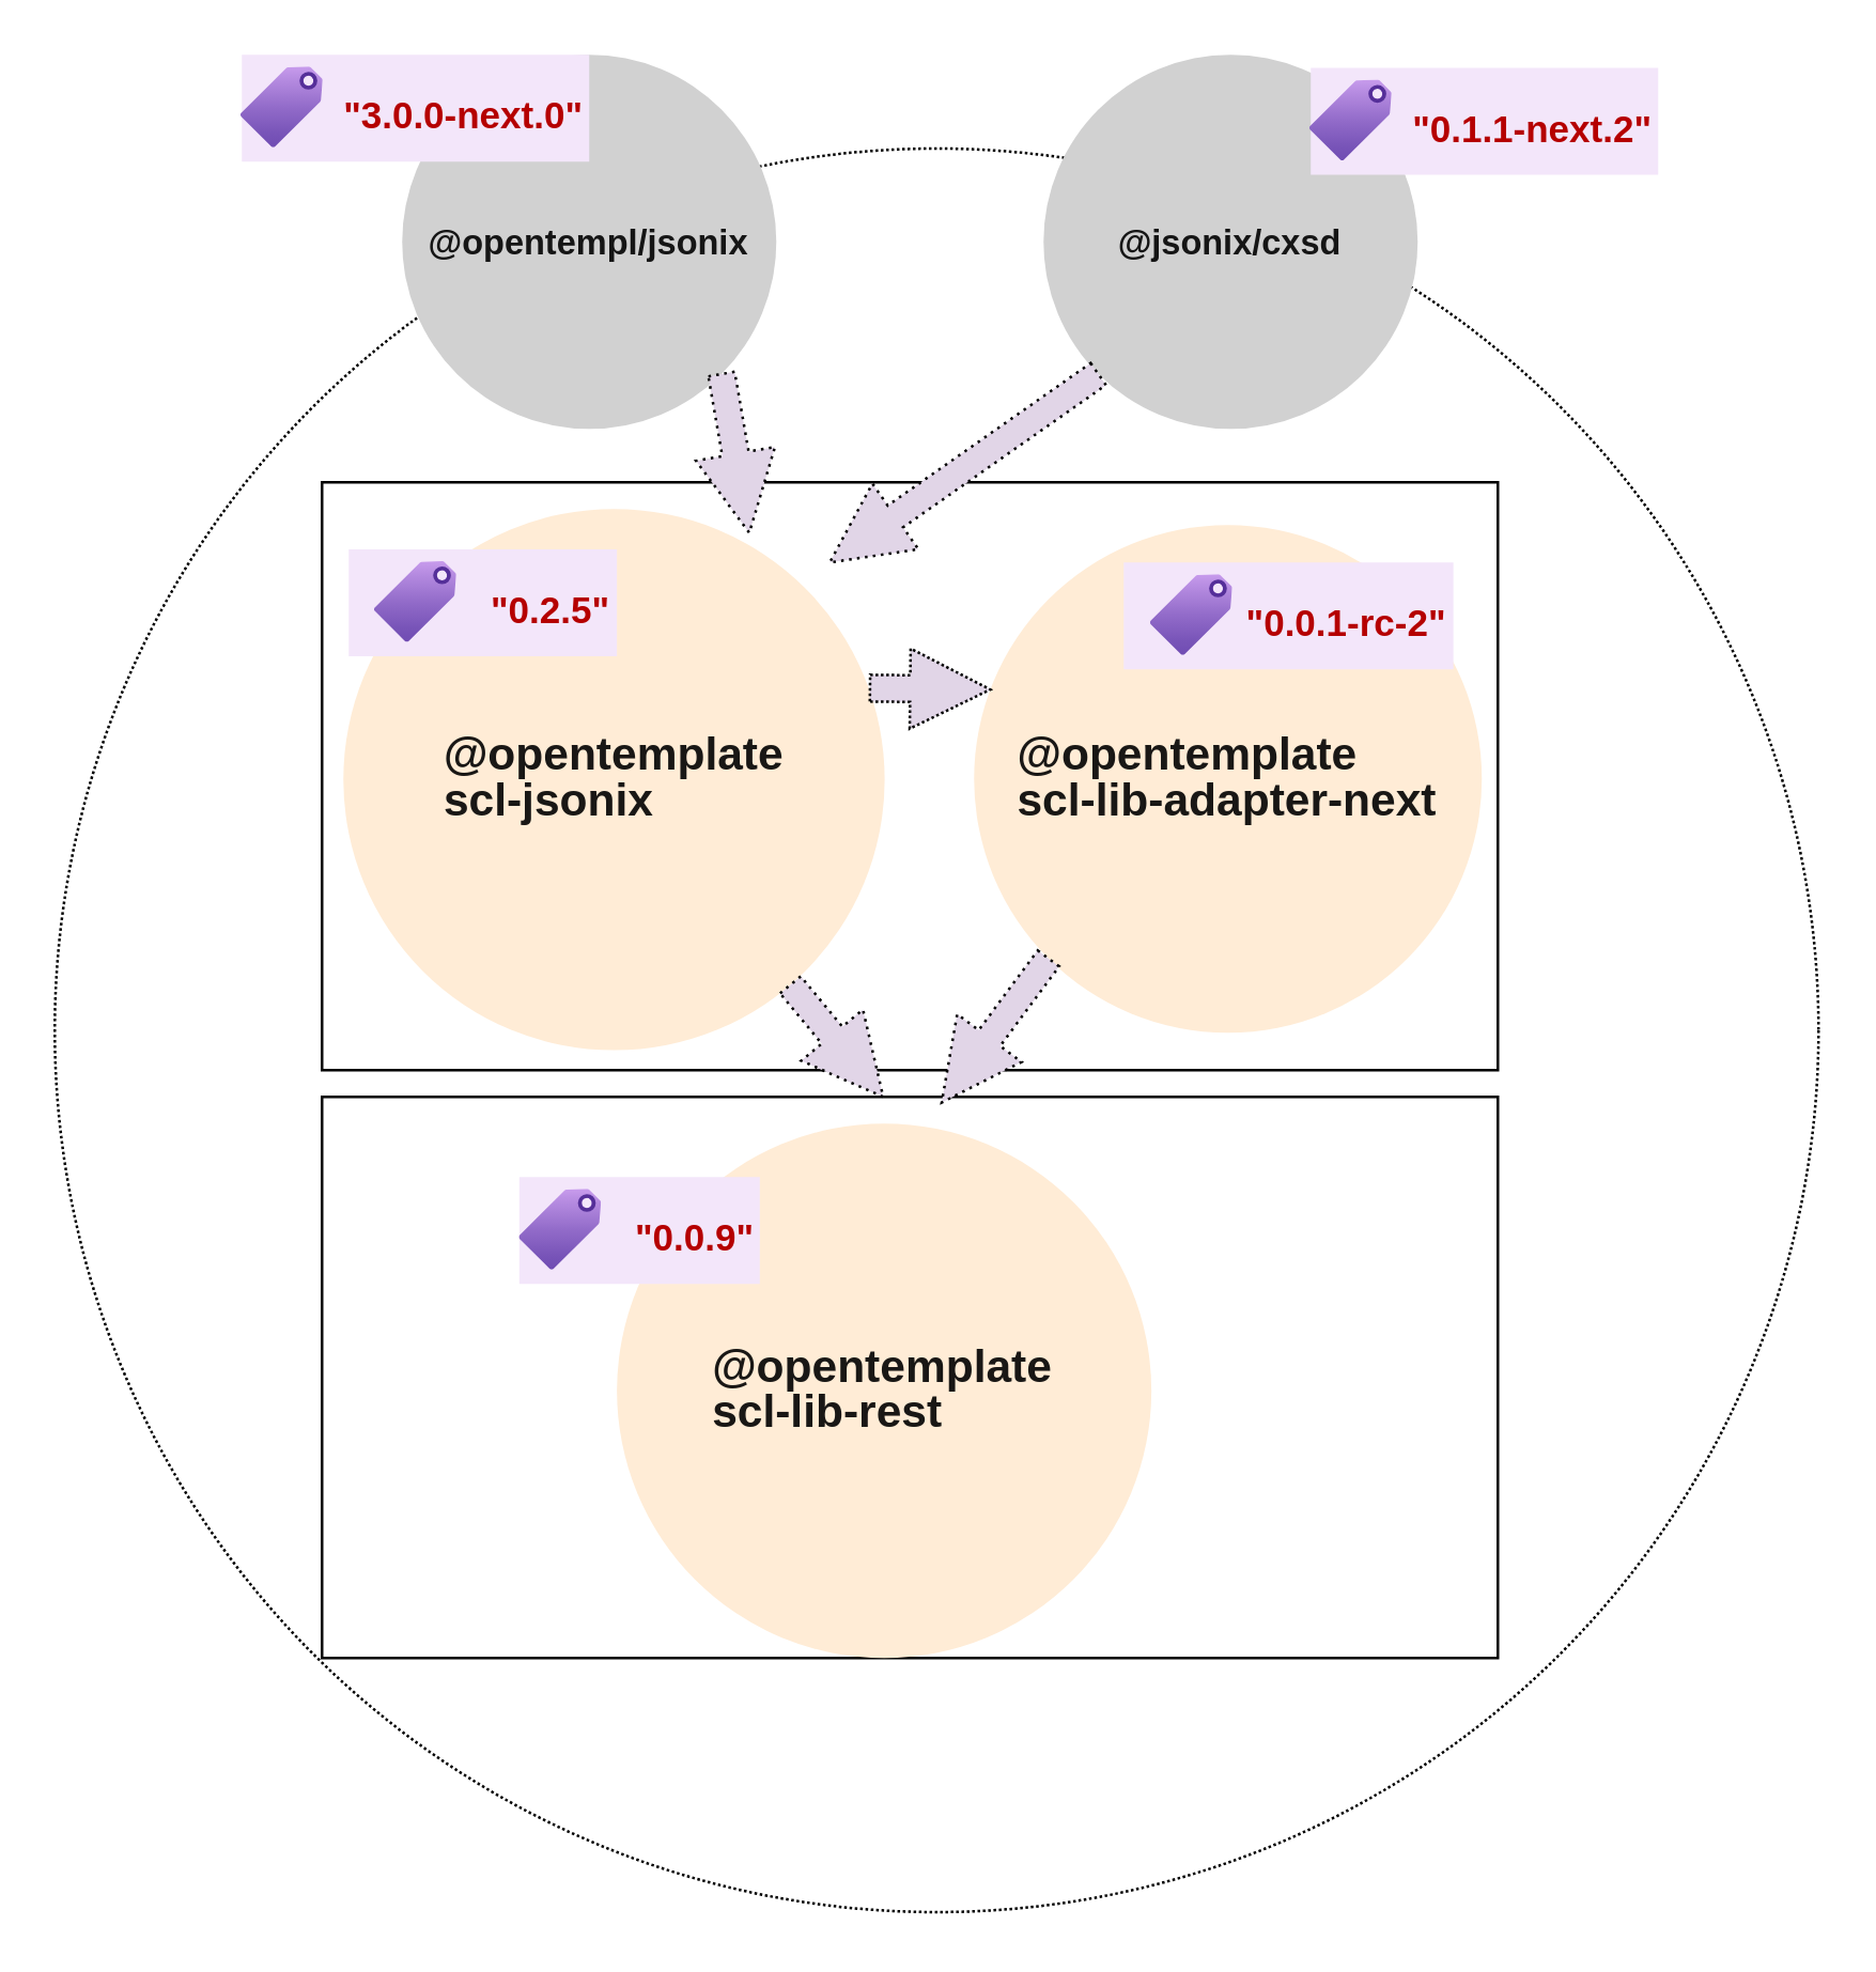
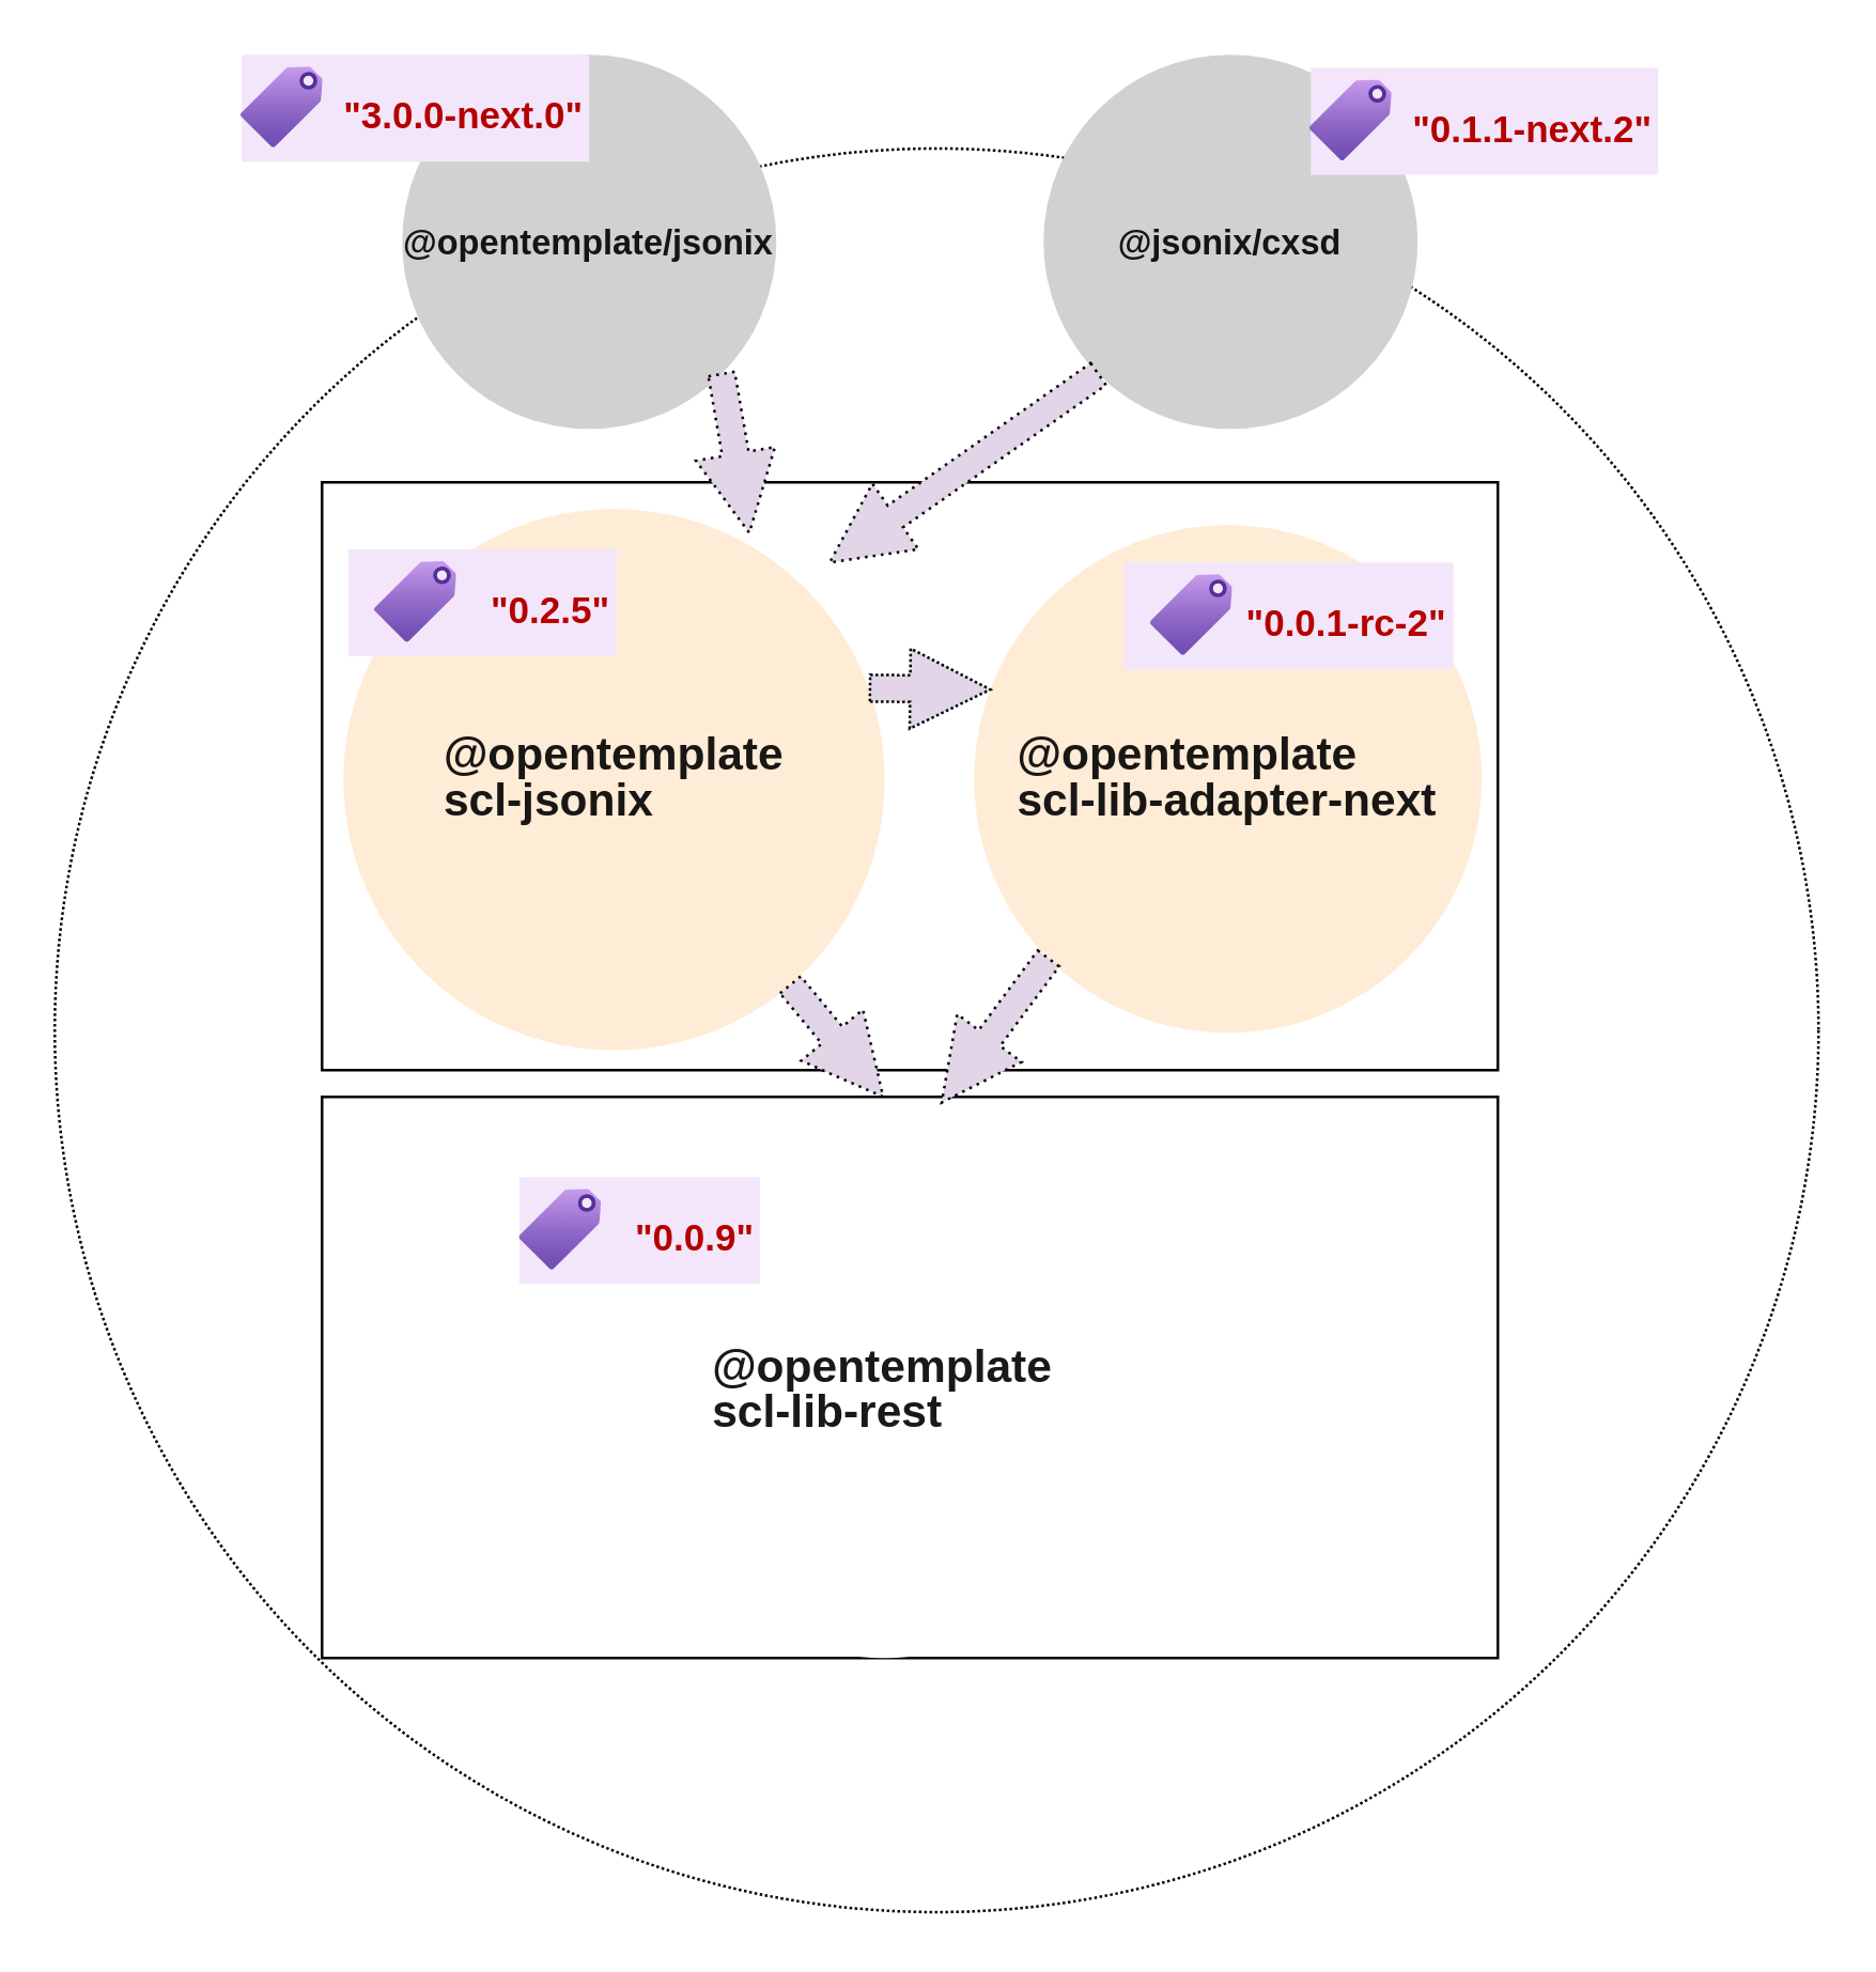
- <mxCell id="6" value="&lt;a style=&quot;box-sizing: border-box; color: black; text-decoration: none; font-family: &amp;quot;Source Sans Pro&amp;quot;, &amp;quot;Lucida Grande&amp;quot;, sans-serif; text-align: left;&quot; href=&quot;https://www.npmjs.com/package/@opentempl/jsonix&quot; target=&quot;_self&quot;&gt;&lt;h3 style=&quot;box-sizing: border-box; display: inline-block; line-height: 1; color: rgba(0, 0, 0, 0.9); margin: 0px;&quot; class=&quot;db7ee1ac fw6 f4 black-90 dib lh-solid ma0 no-underline hover-black&quot;&gt;&lt;font style=&quot;font-size: 13px;&quot;&gt;@opentempl/jsonix&lt;/font&gt;&lt;/h3&gt;&lt;/a&gt;" style="ellipse;whiteSpace=wrap;html=1;aspect=fixed;fillStyle=solid;strokeColor=none;fillColor=#D1D1D1;gradientColor=none;gradientDirection=radial;" vertex="1" parent="1"><mxGeometry x="150" y="20" width="140" height="140" as="geometry" /></mxCell>
+ <mxCell id="6" value="&lt;a style=&quot;box-sizing: border-box; color: black; text-decoration: none; font-family: &amp;quot;Source Sans Pro&amp;quot;, &amp;quot;Lucida Grande&amp;quot;, sans-serif; text-align: left;&quot; href=&quot;https://www.npmjs.com/package/@opentempl/jsonix&quot; target=&quot;_self&quot;&gt;&lt;h3 style=&quot;box-sizing: border-box; display: inline-block; line-height: 1; color: rgba(0, 0, 0, 0.9); margin: 0px;&quot; class=&quot;db7ee1ac fw6 f4 black-90 dib lh-solid ma0 no-underline hover-black&quot;&gt;&lt;font style=&quot;font-size: 13px;&quot;&gt;@opentemplate/jsonix&lt;/font&gt;&lt;/h3&gt;&lt;/a&gt;" style="ellipse;whiteSpace=wrap;html=1;aspect=fixed;fillStyle=solid;strokeColor=none;fillColor=#D1D1D1;gradientColor=none;gradientDirection=radial;" vertex="1" parent="1"><mxGeometry x="150" y="20" width="140" height="140" as="geometry" /></mxCell>
- <mxCell id="9" value="&lt;a style=&quot;box-sizing: border-box; color: black; text-decoration: none; font-family: &amp;quot;Source Sans Pro&amp;quot;, &amp;quot;Lucida Grande&amp;quot;, sans-serif; text-align: left;&quot; href=&quot;https://www.npmjs.com/package/@opentemplate/scl-lib-rest&quot; target=&quot;_self&quot;&gt;&lt;h3 style=&quot;box-sizing: border-box; display: inline-block; line-height: 1; color: rgba(0, 0, 0, 0.9); margin: 0px;&quot; class=&quot;db7ee1ac fw6 f4 black-90 dib lh-solid ma0 no-underline hover-black&quot;&gt;&lt;font style=&quot;font-size: 17px;&quot;&gt;@opentemplate&lt;br&gt;scl-lib-rest&lt;/font&gt;&lt;/h3&gt;&lt;/a&gt;" style="ellipse;whiteSpace=wrap;html=1;aspect=fixed;fillStyle=solid;strokeColor=none;fillColor=#FFECD6;gradientDirection=radial;" vertex="1" parent="1"><mxGeometry x="230.36" y="420" width="200" height="200" as="geometry" /></mxCell>
+ <mxCell id="9" value="&lt;a style=&quot;box-sizing: border-box; color: black; text-decoration: none; font-family: &amp;quot;Source Sans Pro&amp;quot;, &amp;quot;Lucida Grande&amp;quot;, sans-serif; text-align: left;&quot; href=&quot;https://www.npmjs.com/package/@opentemplate/scl-lib-rest&quot; target=&quot;_self&quot;&gt;&lt;h3 style=&quot;box-sizing: border-box; display: inline-block; line-height: 1; color: rgba(0, 0, 0, 0.9); margin: 0px;&quot; class=&quot;db7ee1ac fw6 f4 black-90 dib lh-solid ma0 no-underline hover-black&quot;&gt;&lt;font style=&quot;font-size: 17px;&quot;&gt;@opentemplate&lt;br&gt;scl-lib-rest&lt;/font&gt;&lt;/h3&gt;&lt;/a&gt;" style="ellipse;whiteSpace=wrap;html=1;aspect=fixed;fillStyle=solid;strokeColor=none;fillColor=#ffffff;gradientDirection=radial;" vertex="1" parent="1"><mxGeometry x="230.36" y="420" width="200" height="200" as="geometry" /></mxCell>
